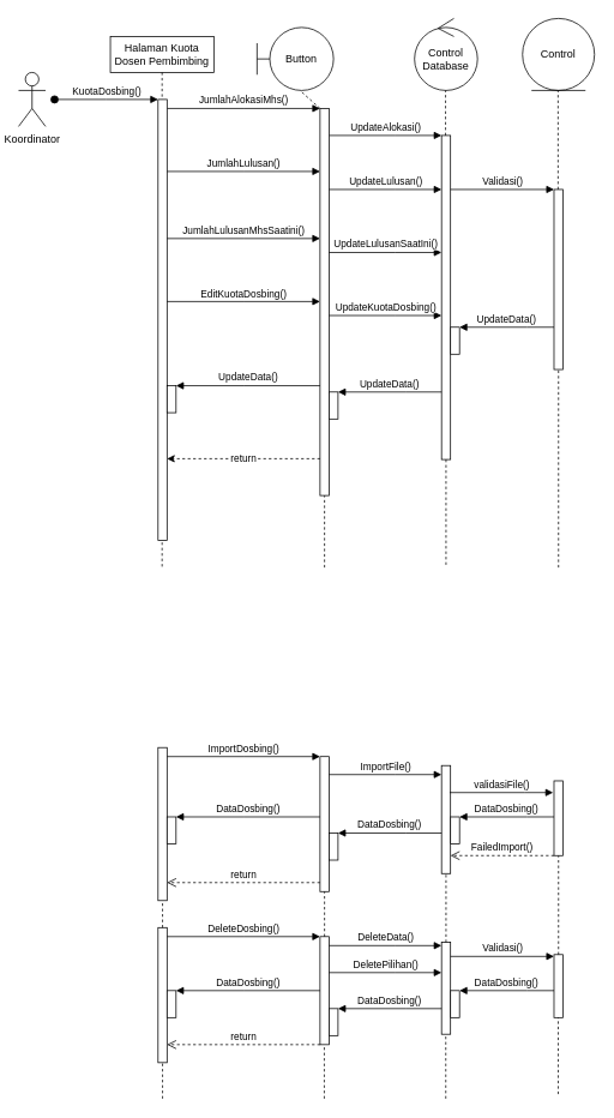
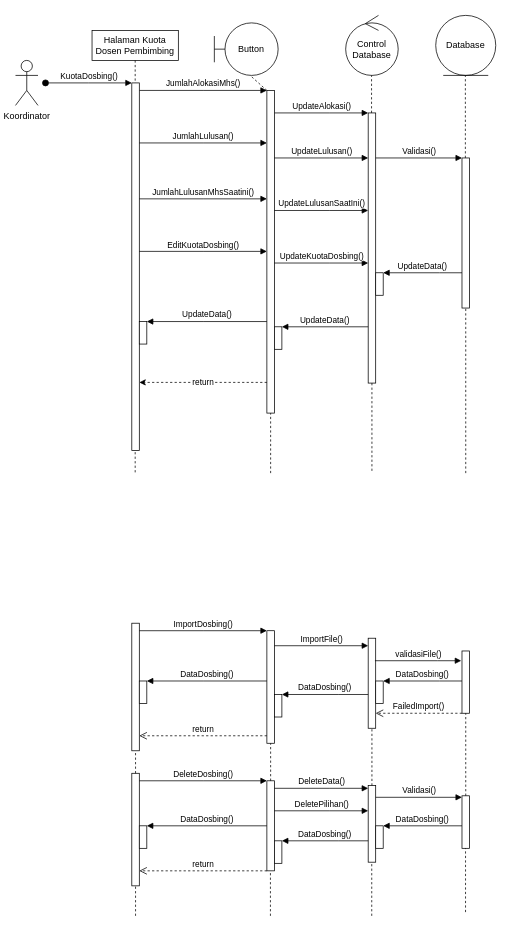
- <mxCell id="15" value="Control" style="ellipse;shape=umlEntity;whiteSpace=wrap;html=1;" vertex="1" parent="1"><mxGeometry x="580" y="20" width="80" height="80" as="geometry" /></mxCell>
+ <mxCell id="15" value="Database" style="ellipse;shape=umlEntity;whiteSpace=wrap;html=1;" vertex="1" parent="1"><mxGeometry x="580" y="20" width="80" height="80" as="geometry" /></mxCell>
